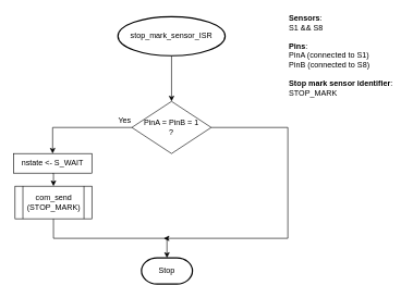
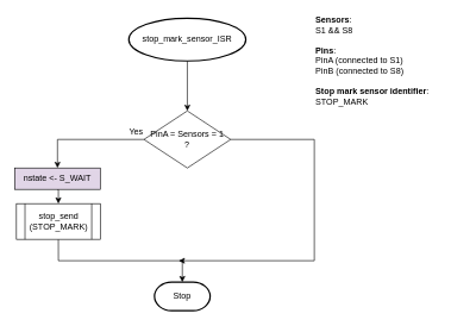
- <mxCell id="6" value="PinA = PinB = 1&lt;br&gt;?" style="rhombus;whiteSpace=wrap;html=1;" vertex="1" parent="1"><mxGeometry x="201.25" y="155" width="121.5" height="80" as="geometry" /></mxCell>
+ <mxCell id="6" value="PinA = Sensors = 1&lt;br&gt;?" style="rhombus;whiteSpace=wrap;html=1;" vertex="1" parent="1"><mxGeometry x="201.25" y="155" width="121.5" height="80" as="geometry" /></mxCell>
- <mxCell id="11" value="nstate &amp;lt;- S_WAIT" style="rounded=0;whiteSpace=wrap;html=1;" vertex="1" parent="1"><mxGeometry x="20" y="235" width="120" height="30" as="geometry" /></mxCell>
+ <mxCell id="11" value="nstate &amp;lt;- S_WAIT" style="rounded=0;whiteSpace=wrap;html=1;fillColor=#e1d5e7;" vertex="1" parent="1"><mxGeometry x="20" y="235" width="120" height="30" as="geometry" /></mxCell>
- <mxCell id="13" value="com_send&lt;br&gt;(STOP_MARK)" style="shape=process;whiteSpace=wrap;html=1;backgroundOutline=1;" vertex="1" parent="1"><mxGeometry x="22.5" y="285" width="117.5" height="50" as="geometry" /></mxCell>
+ <mxCell id="13" value="stop_send&lt;br&gt;(STOP_MARK)" style="shape=process;whiteSpace=wrap;html=1;backgroundOutline=1;" vertex="1" parent="1"><mxGeometry x="22.5" y="285" width="117.5" height="50" as="geometry" /></mxCell>
